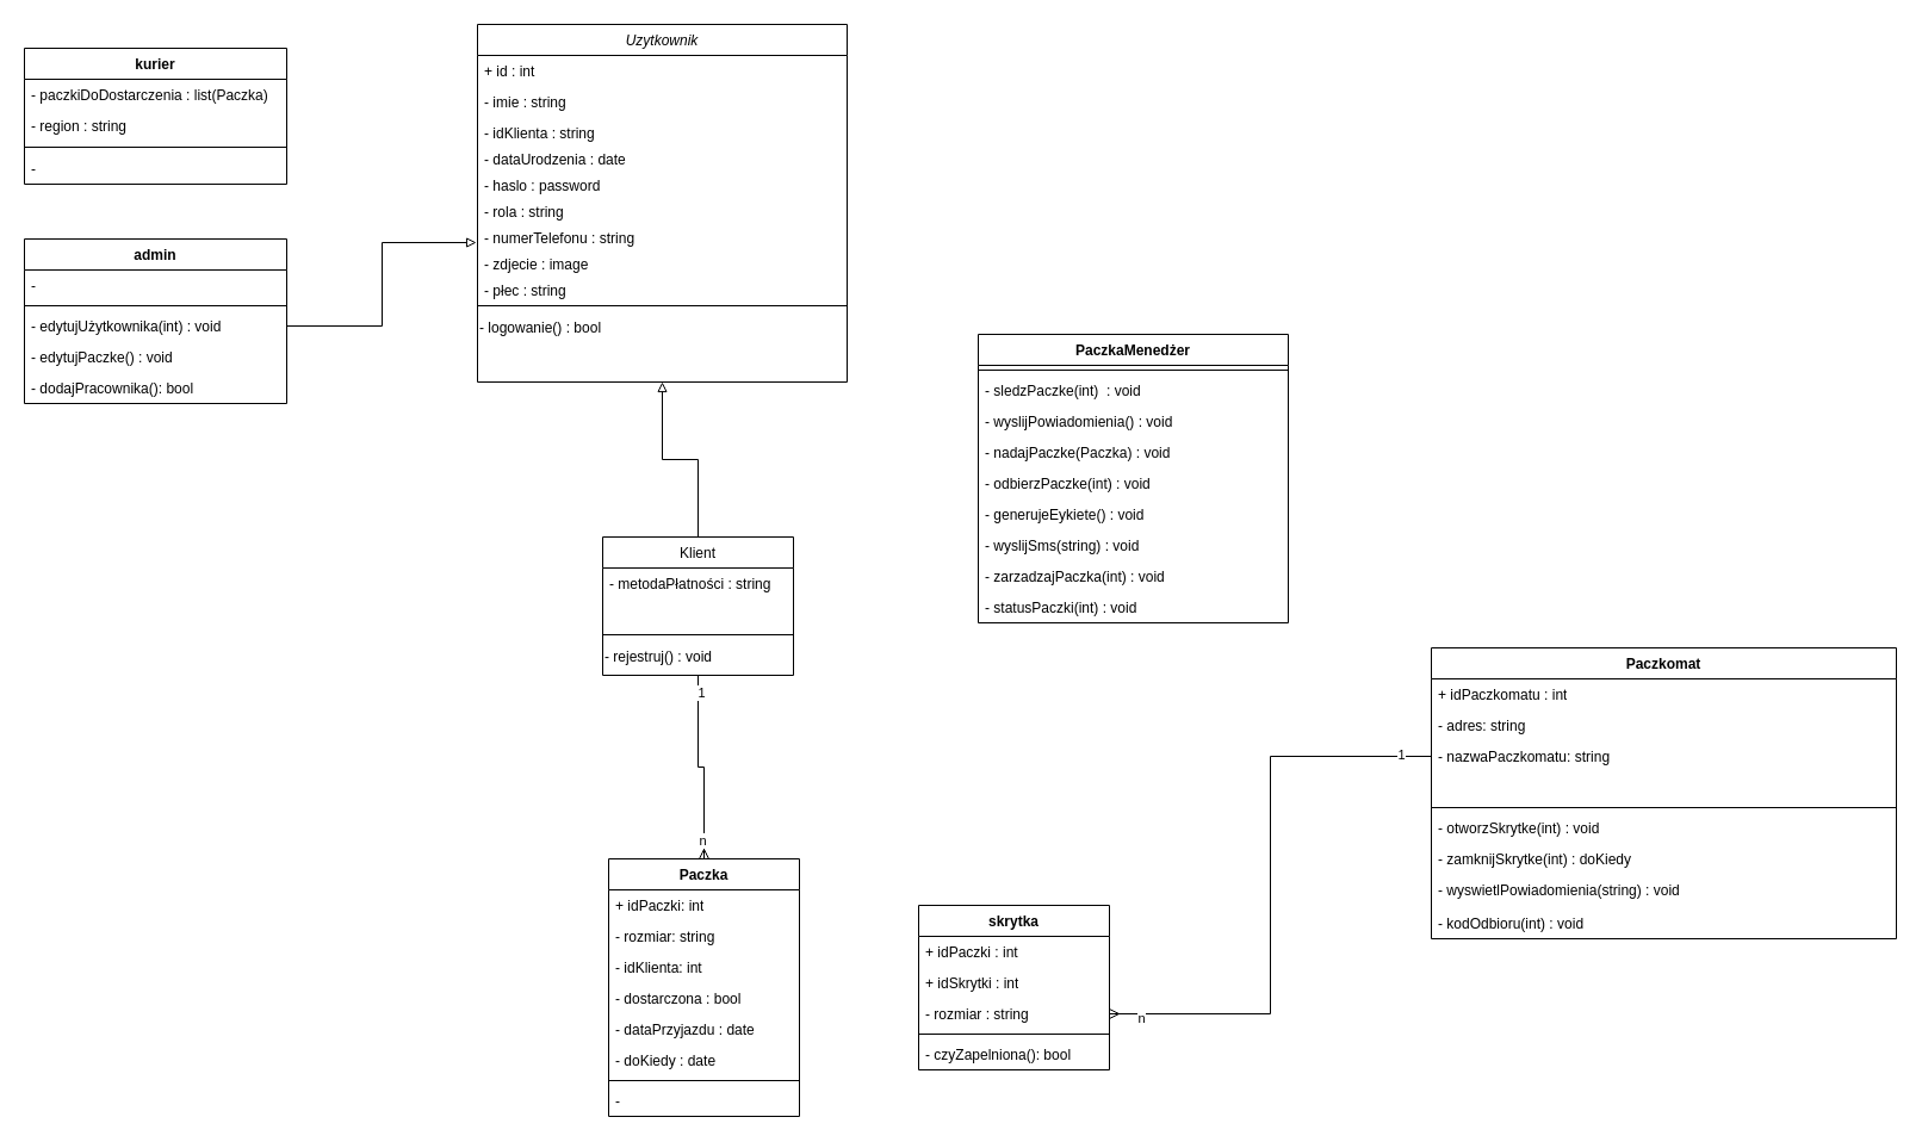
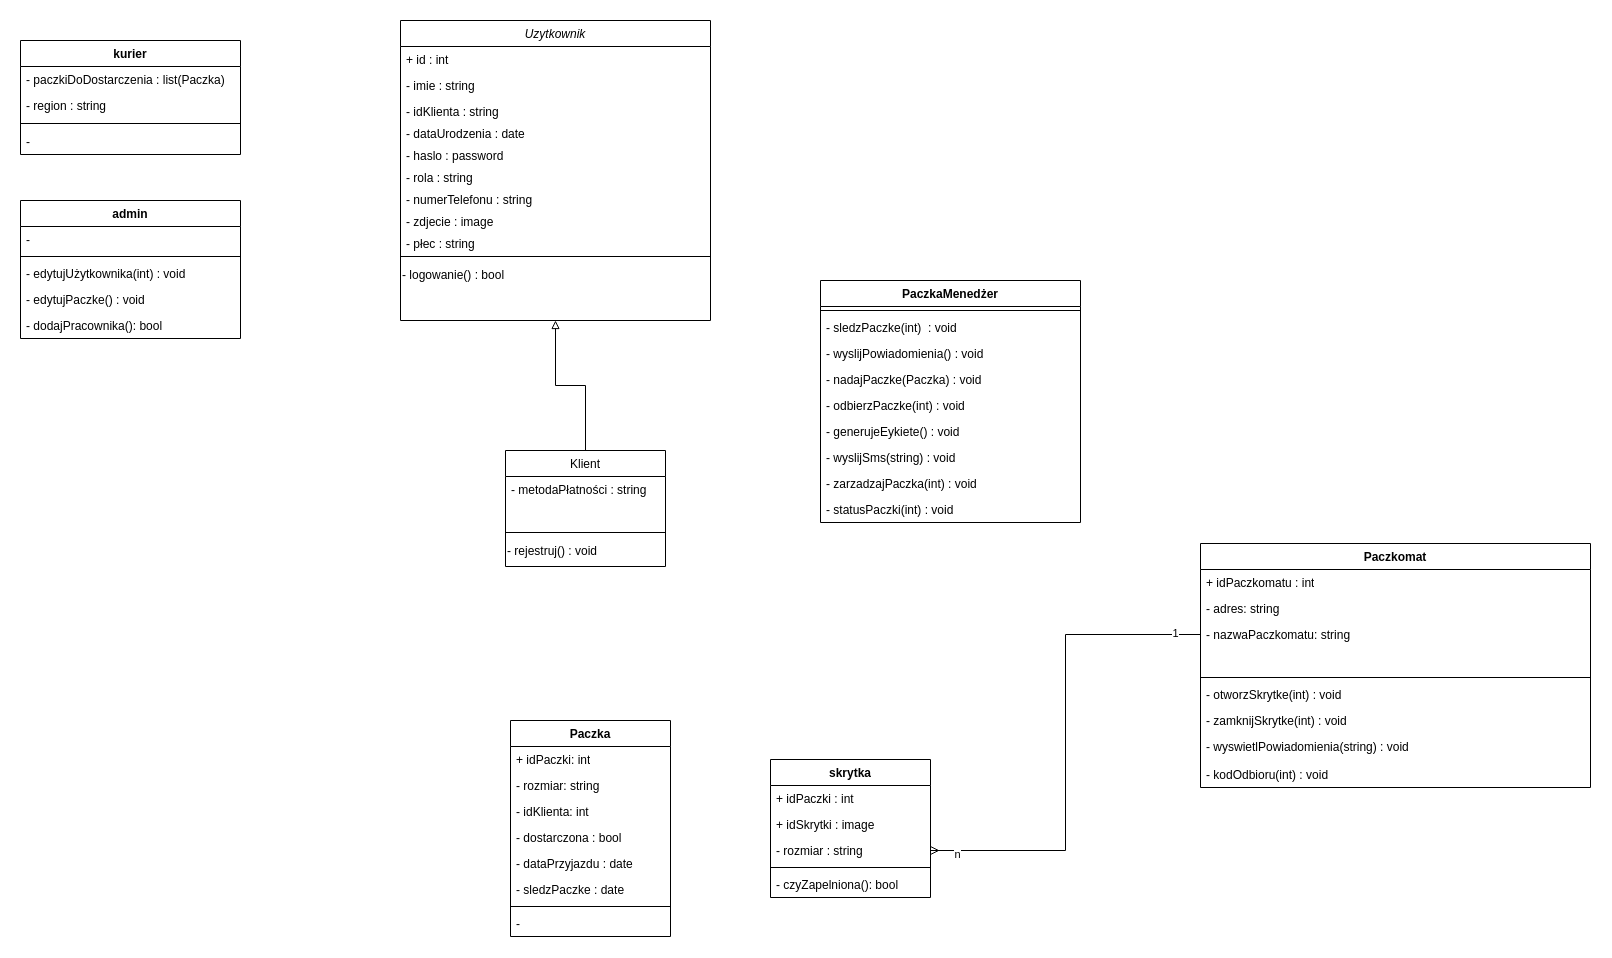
- <mxCell id="66" style="edgeStyle=orthogonalEdgeStyle;rounded=0;orthogonalLoop=1;jettySize=auto;html=1;entryX=-0.003;entryY=-0.227;entryDx=0;entryDy=0;entryPerimeter=0;endArrow=block;endFill=0;" edge="1" parent="1" source="58" target="15"><mxGeometry relative="1" as="geometry" /></mxCell>
- <mxCell id="68" style="edgeStyle=orthogonalEdgeStyle;rounded=0;orthogonalLoop=1;jettySize=auto;html=1;entryX=0.5;entryY=0;entryDx=0;entryDy=0;endArrow=ERmany;endFill=0;" edge="1" parent="1" source="6" target="20"><mxGeometry relative="1" as="geometry" /></mxCell>
- <mxCell id="69" value="n" style="edgeLabel;html=1;align=center;verticalAlign=middle;resizable=0;points=[];" vertex="1" connectable="0" parent="68"><mxGeometry x="0.794" y="-2" relative="1" as="geometry"><mxPoint as="offset" /></mxGeometry></mxCell>
- <mxCell id="70" value="1" style="edgeLabel;html=1;align=center;verticalAlign=middle;resizable=0;points=[];" vertex="1" connectable="0" parent="68"><mxGeometry x="-0.828" y="2" relative="1" as="geometry"><mxPoint as="offset" /></mxGeometry></mxCell>
- <mxCell id="46" value="- zamknijSkrytke(int) : doKiedy" style="text;strokeColor=none;fillColor=none;align=left;verticalAlign=top;spacingLeft=4;spacingRight=4;overflow=hidden;rotatable=0;points=[[0,0.5],[1,0.5]];portConstraint=eastwest;whiteSpace=wrap;html=1;" parent="39" vertex="1"><mxGeometry y="164" width="390" height="26" as="geometry" /></mxCell>
+ <mxCell id="46" value="- zamknijSkrytke(int) : void" style="text;strokeColor=none;fillColor=none;align=left;verticalAlign=top;spacingLeft=4;spacingRight=4;overflow=hidden;rotatable=0;points=[[0,0.5],[1,0.5]];portConstraint=eastwest;whiteSpace=wrap;html=1;" parent="39" vertex="1"><mxGeometry y="164" width="390" height="26" as="geometry" /></mxCell>
- <mxCell id="51" value="+ idSkrytki : int" style="text;strokeColor=none;fillColor=none;align=left;verticalAlign=top;spacingLeft=4;spacingRight=4;overflow=hidden;rotatable=0;points=[[0,0.5],[1,0.5]];portConstraint=eastwest;whiteSpace=wrap;html=1;" parent="49" vertex="1"><mxGeometry y="52" width="160" height="26" as="geometry" /></mxCell>
+ <mxCell id="51" value="+ idSkrytki : image" style="text;strokeColor=none;fillColor=none;align=left;verticalAlign=top;spacingLeft=4;spacingRight=4;overflow=hidden;rotatable=0;points=[[0,0.5],[1,0.5]];portConstraint=eastwest;whiteSpace=wrap;html=1;" parent="49" vertex="1"><mxGeometry y="52" width="160" height="26" as="geometry" /></mxCell>
- <mxCell id="26" value="- doKiedy : date" style="text;strokeColor=none;fillColor=none;align=left;verticalAlign=top;spacingLeft=4;spacingRight=4;overflow=hidden;rotatable=0;points=[[0,0.5],[1,0.5]];portConstraint=eastwest;whiteSpace=wrap;html=1;" parent="20" vertex="1"><mxGeometry y="156" width="160" height="26" as="geometry" /></mxCell>
+ <mxCell id="26" value="- sledzPaczke : date" style="text;strokeColor=none;fillColor=none;align=left;verticalAlign=top;spacingLeft=4;spacingRight=4;overflow=hidden;rotatable=0;points=[[0,0.5],[1,0.5]];portConstraint=eastwest;whiteSpace=wrap;html=1;" parent="20" vertex="1"><mxGeometry y="156" width="160" height="26" as="geometry" /></mxCell>
